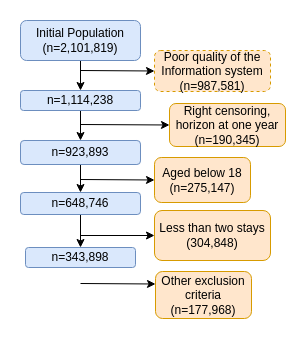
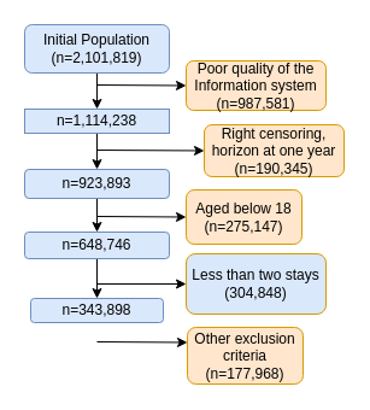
- <mxCell id="6" value="Poor quality of the&lt;br&gt;&lt;div&gt;Information system &lt;br&gt;&lt;/div&gt;(n=987,581)" style="rounded=1;whiteSpace=wrap;html=1;fontSize=12;glass=0;strokeWidth=1;shadow=0;fillColor=#ffe6cc;strokeColor=#d79b00;dashed=1;" vertex="1" parent="1"><mxGeometry x="154" y="50" width="116" height="41" as="geometry" /></mxCell>
+ <mxCell id="6" value="Poor quality of the&lt;br&gt;&lt;div&gt;Information system &lt;br&gt;&lt;/div&gt;(n=987,581)" style="rounded=1;whiteSpace=wrap;html=1;fontSize=12;glass=0;strokeWidth=1;shadow=0;fillColor=#ffe6cc;strokeColor=#d79b00;" vertex="1" parent="1"><mxGeometry x="154" y="50" width="116" height="41" as="geometry" /></mxCell>
- <mxCell id="5" value="n=1,114,238" style="rounded=1;whiteSpace=wrap;html=1;fontSize=12;glass=0;strokeWidth=1;shadow=0;fillColor=#dae8fc;strokeColor=#6c8ebf;" vertex="1" parent="1"><mxGeometry x="20" y="90" width="120" height="20" as="geometry" /></mxCell>
+ <mxCell id="5" value="n=1,114,238" style="whiteSpace=wrap;html=1;fontSize=12;glass=0;strokeWidth=1;shadow=0;fillColor=#dae8fc;strokeColor=#6c8ebf;rounded=0;" vertex="1" parent="1"><mxGeometry x="20" y="90" width="120" height="20" as="geometry" /></mxCell>
- <mxCell id="17" value="Less than two stays&lt;br&gt;(304,848)" style="rounded=1;whiteSpace=wrap;html=1;fontSize=12;glass=0;strokeWidth=1;shadow=0;fillColor=#ffe6cc;strokeColor=#d79b00;" vertex="1" parent="1"><mxGeometry x="154" y="210" width="116" height="50" as="geometry" /></mxCell>
+ <mxCell id="17" value="Less than two stays&lt;br&gt;(304,848)" style="rounded=1;whiteSpace=wrap;html=1;fontSize=12;glass=0;strokeWidth=1;shadow=0;fillColor=#dae8fc;strokeColor=#d79b00;" vertex="1" parent="1"><mxGeometry x="154" y="210" width="116" height="50" as="geometry" /></mxCell>
